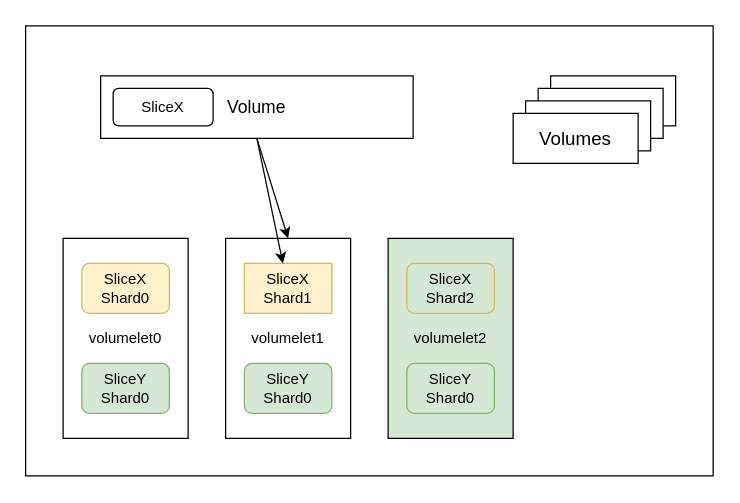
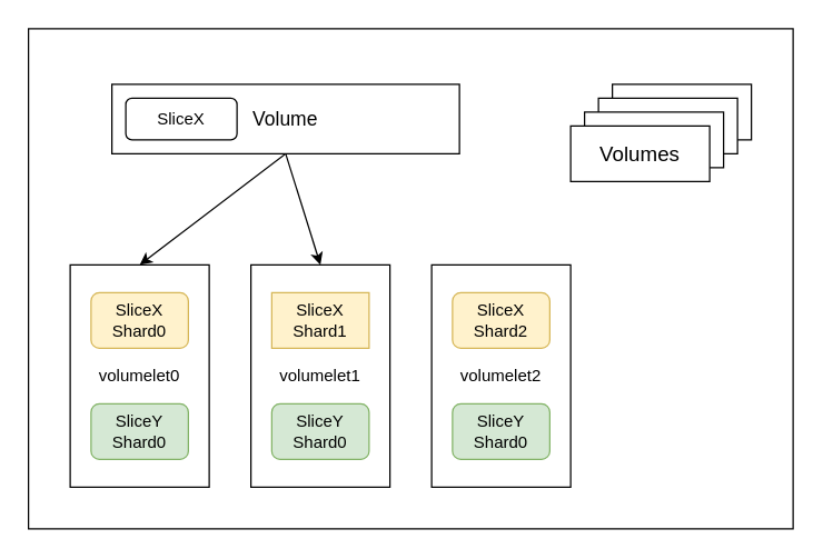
- <mxCell id="17" value="" style="endArrow=classic;html=1;rounded=0;exitX=0.5;exitY=1;exitDx=0;exitDy=0;" edge="1" parent="1" source="3" target="11"><mxGeometry width="50" height="50" relative="1" as="geometry"><mxPoint x="180" y="225" as="sourcePoint" /><mxPoint x="230" y="175" as="targetPoint" /></mxGeometry></mxCell>
+ <mxCell id="17" value="" style="endArrow=classic;html=1;rounded=0;entryX=0.5;entryY=0;entryDx=0;entryDy=0;exitX=0.5;exitY=1;exitDx=0;exitDy=0;" edge="1" parent="1" source="3" target="14"><mxGeometry width="50" height="50" relative="1" as="geometry"><mxPoint x="180" y="225" as="sourcePoint" /><mxPoint x="230" y="175" as="targetPoint" /></mxGeometry></mxCell>
- <mxCell id="7" value="SliceX&lt;br style=&quot;border-color: var(--border-color);&quot;&gt;Shard2" style="rounded=1;whiteSpace=wrap;html=1;fillColor=#d5e8d4;strokeColor=#d6b656;" vertex="1" parent="5"><mxGeometry x="15" y="20" width="70" height="40" as="geometry" /></mxCell>
+ <mxCell id="7" value="SliceX&lt;br style=&quot;border-color: var(--border-color);&quot;&gt;Shard2" style="rounded=1;whiteSpace=wrap;html=1;fillColor=#fff2cc;strokeColor=#d6b656;" vertex="1" parent="5"><mxGeometry x="15" y="20" width="70" height="40" as="geometry" /></mxCell>
- <mxCell id="6" value="volumelet2" style="rounded=0;whiteSpace=wrap;html=1;fillColor=#d5e8d4;" vertex="1" parent="5"><mxGeometry width="100" height="160" as="geometry" /></mxCell>
+ <mxCell id="6" value="volumelet2" style="rounded=0;whiteSpace=wrap;html=1;" vertex="1" parent="5"><mxGeometry width="100" height="160" as="geometry" /></mxCell>
